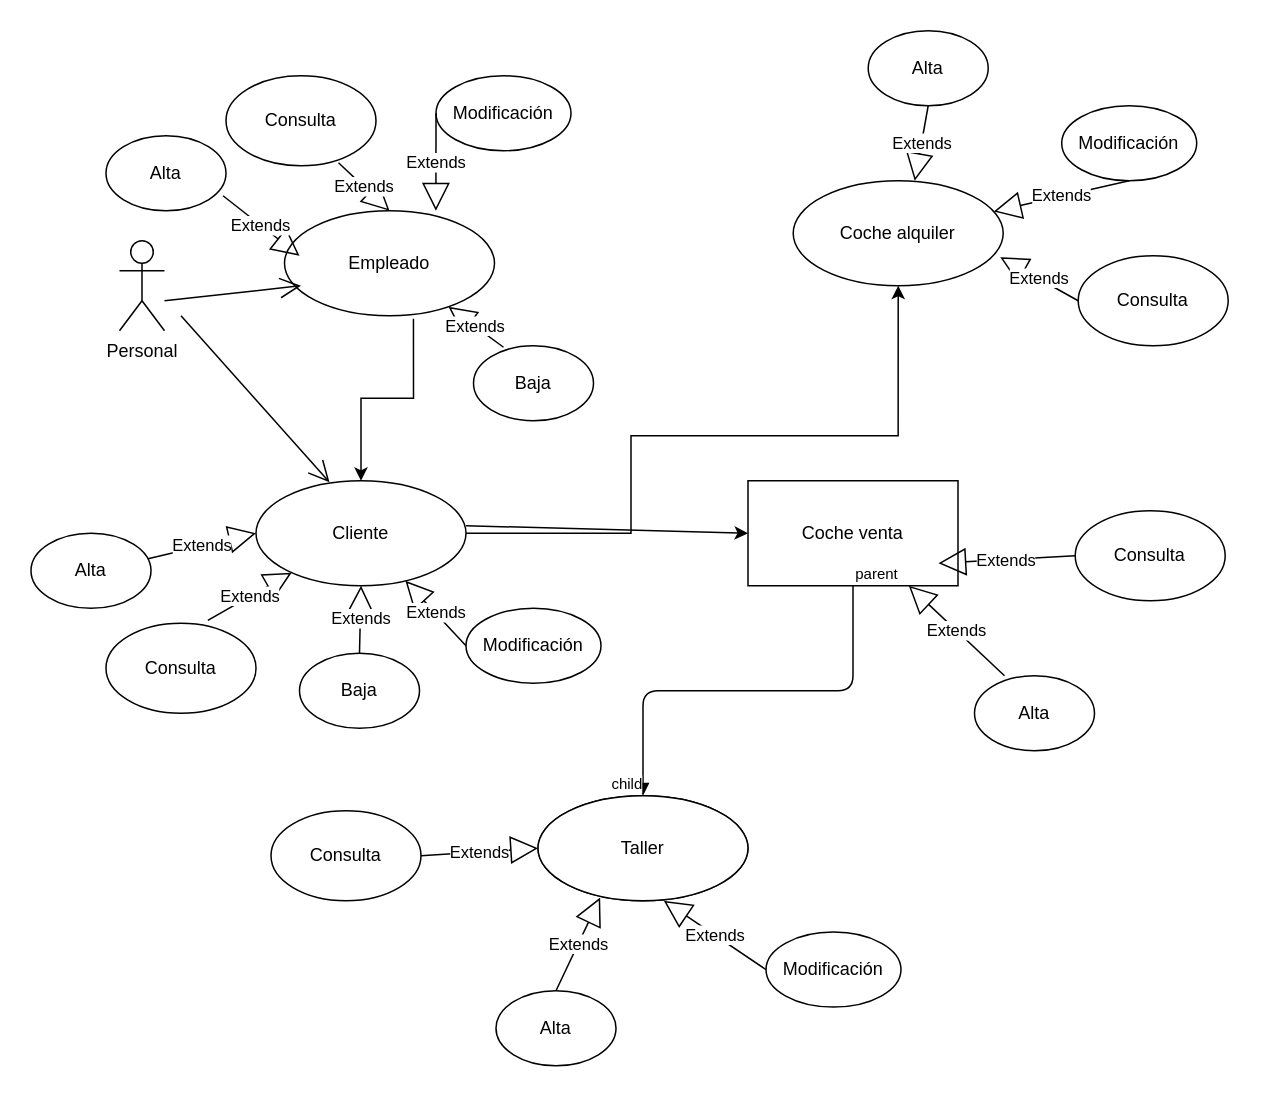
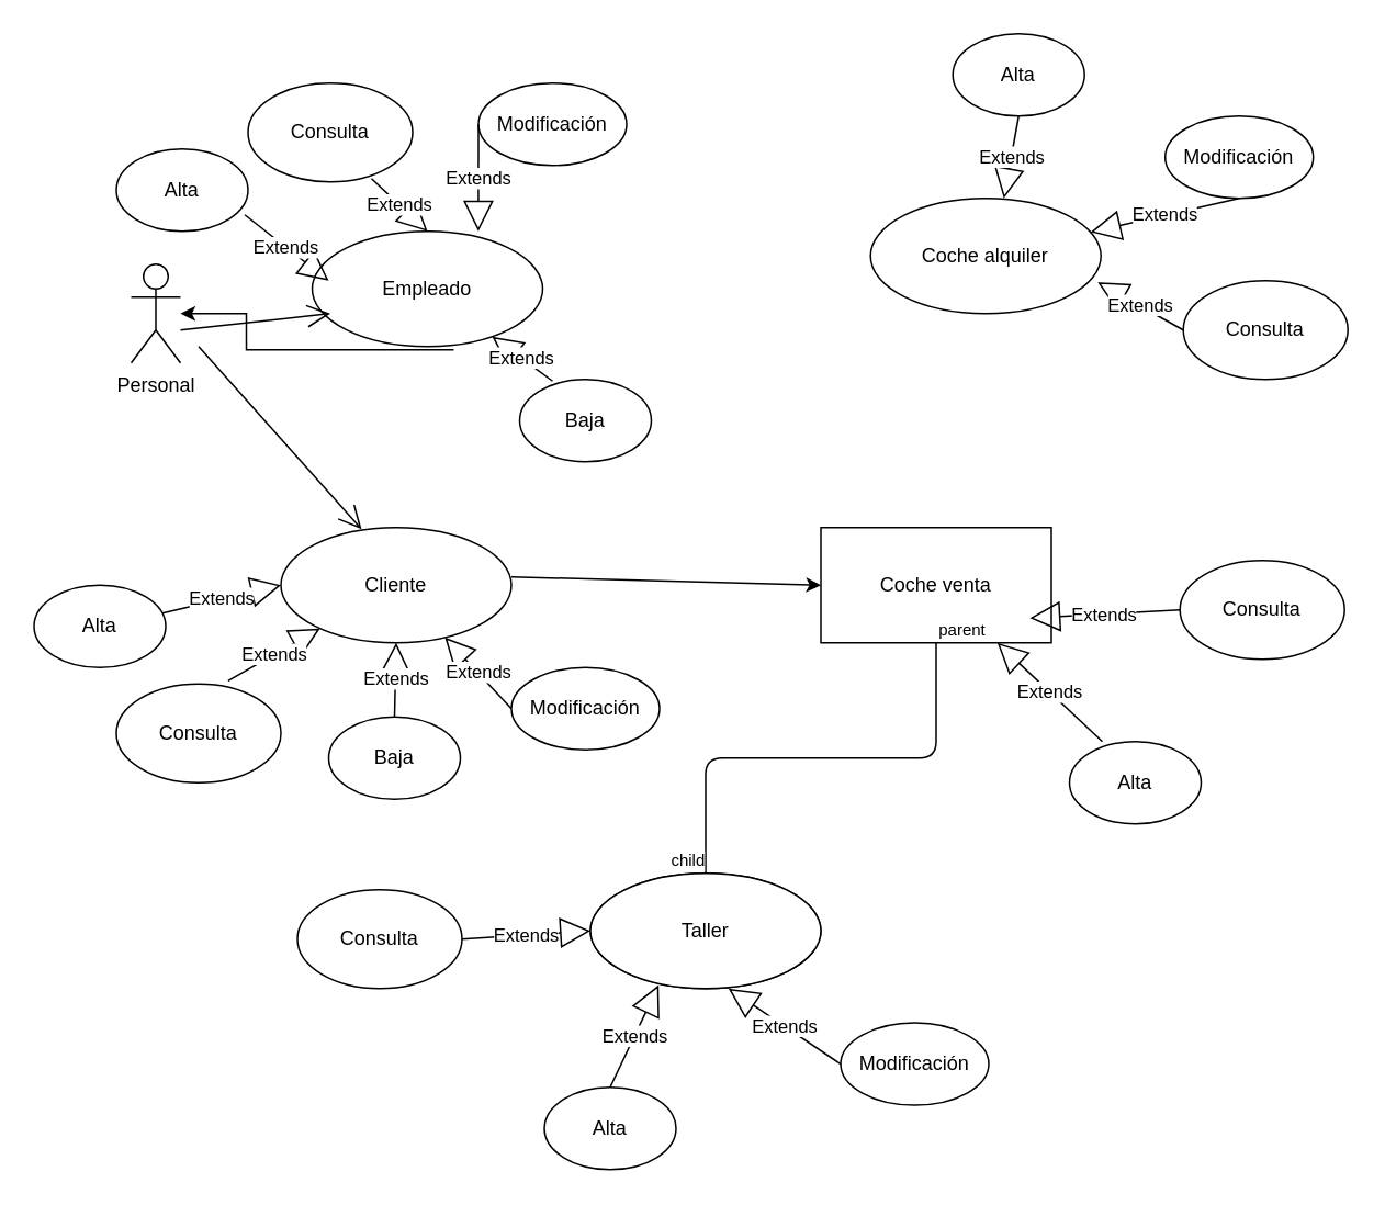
- <mxCell id="39" style="edgeStyle=orthogonalEdgeStyle;rounded=0;orthogonalLoop=1;jettySize=auto;html=1;entryX=0.5;entryY=0;entryDx=0;entryDy=0;exitX=0.614;exitY=1.029;exitDx=0;exitDy=0;exitPerimeter=0;" parent="1" target="27" edge="1" source="37"><mxGeometry relative="1" as="geometry"><mxPoint x="418" y="175" as="targetPoint" /><mxPoint x="330" y="180" as="sourcePoint" /></mxGeometry></mxCell>
+ <mxCell id="39" style="edgeStyle=orthogonalEdgeStyle;rounded=0;orthogonalLoop=1;jettySize=auto;html=1;exitX=0.614;exitY=1.029;exitDx=0;exitDy=0;exitPerimeter=0;" parent="1" target="2" edge="1" source="37"><mxGeometry relative="1" as="geometry"><mxPoint x="418" y="175" as="targetPoint" /><mxPoint x="330" y="180" as="sourcePoint" /></mxGeometry></mxCell>
- <mxCell id="26" style="edgeStyle=orthogonalEdgeStyle;rounded=0;orthogonalLoop=1;jettySize=auto;html=1;exitX=1;exitY=0.5;exitDx=0;exitDy=0;entryX=0.5;entryY=1;entryDx=0;entryDy=0;" parent="1" source="27" edge="1" target="4"><mxGeometry relative="1" as="geometry"><mxPoint x="470" y="210" as="targetPoint" /><Array as="points"><mxPoint x="420" y="355" /><mxPoint x="420" y="290" /><mxPoint x="598" y="290" /></Array></mxGeometry></mxCell>
- <mxCell id="7" value="" style="endArrow=block;html=1;edgeStyle=orthogonalEdgeStyle;exitX=0.5;exitY=1;exitDx=0;exitDy=0;entryX=0.5;entryY=0;entryDx=0;entryDy=0;" parent="1" source="3" target="6" edge="1"><mxGeometry relative="1" as="geometry"><mxPoint x="330" y="240" as="sourcePoint" /><mxPoint x="490" y="240" as="targetPoint" /></mxGeometry></mxCell>
+ <mxCell id="7" value="" style="endArrow=none;html=1;edgeStyle=orthogonalEdgeStyle;exitX=0.5;exitY=1;exitDx=0;exitDy=0;entryX=0.5;entryY=0;entryDx=0;entryDy=0;" parent="1" source="3" target="6" edge="1"><mxGeometry relative="1" as="geometry"><mxPoint x="330" y="240" as="sourcePoint" /><mxPoint x="490" y="240" as="targetPoint" /></mxGeometry></mxCell>
